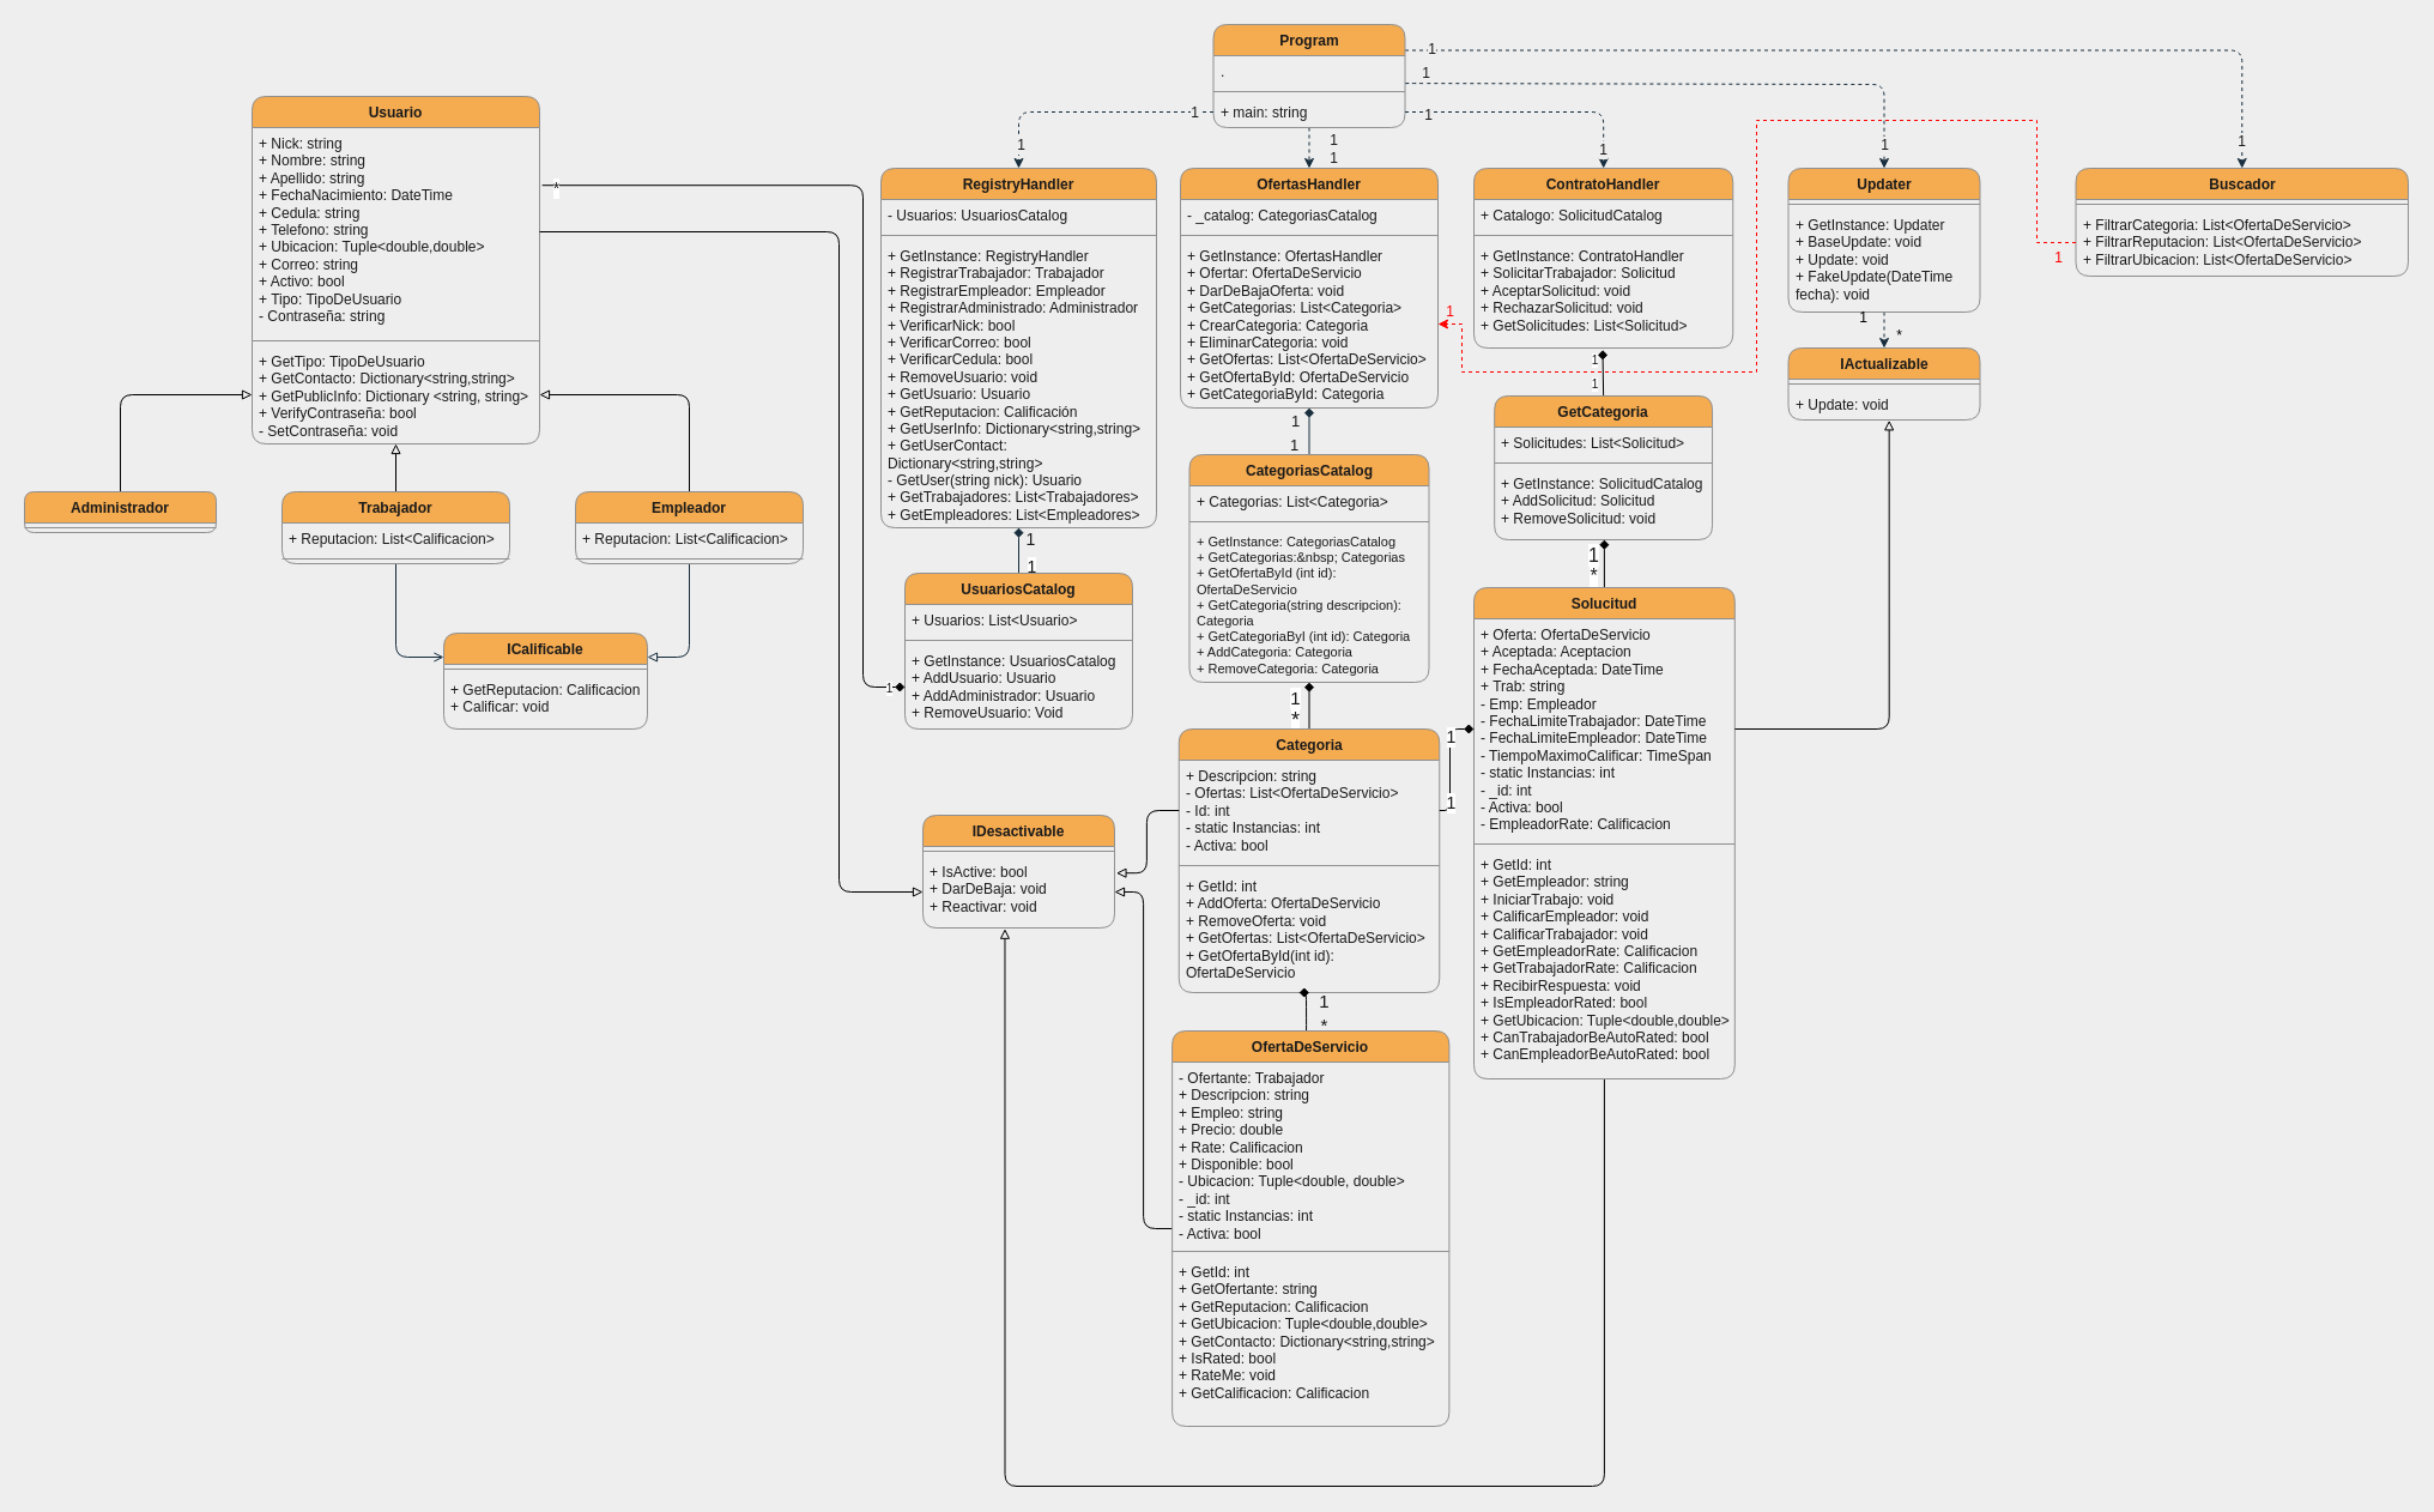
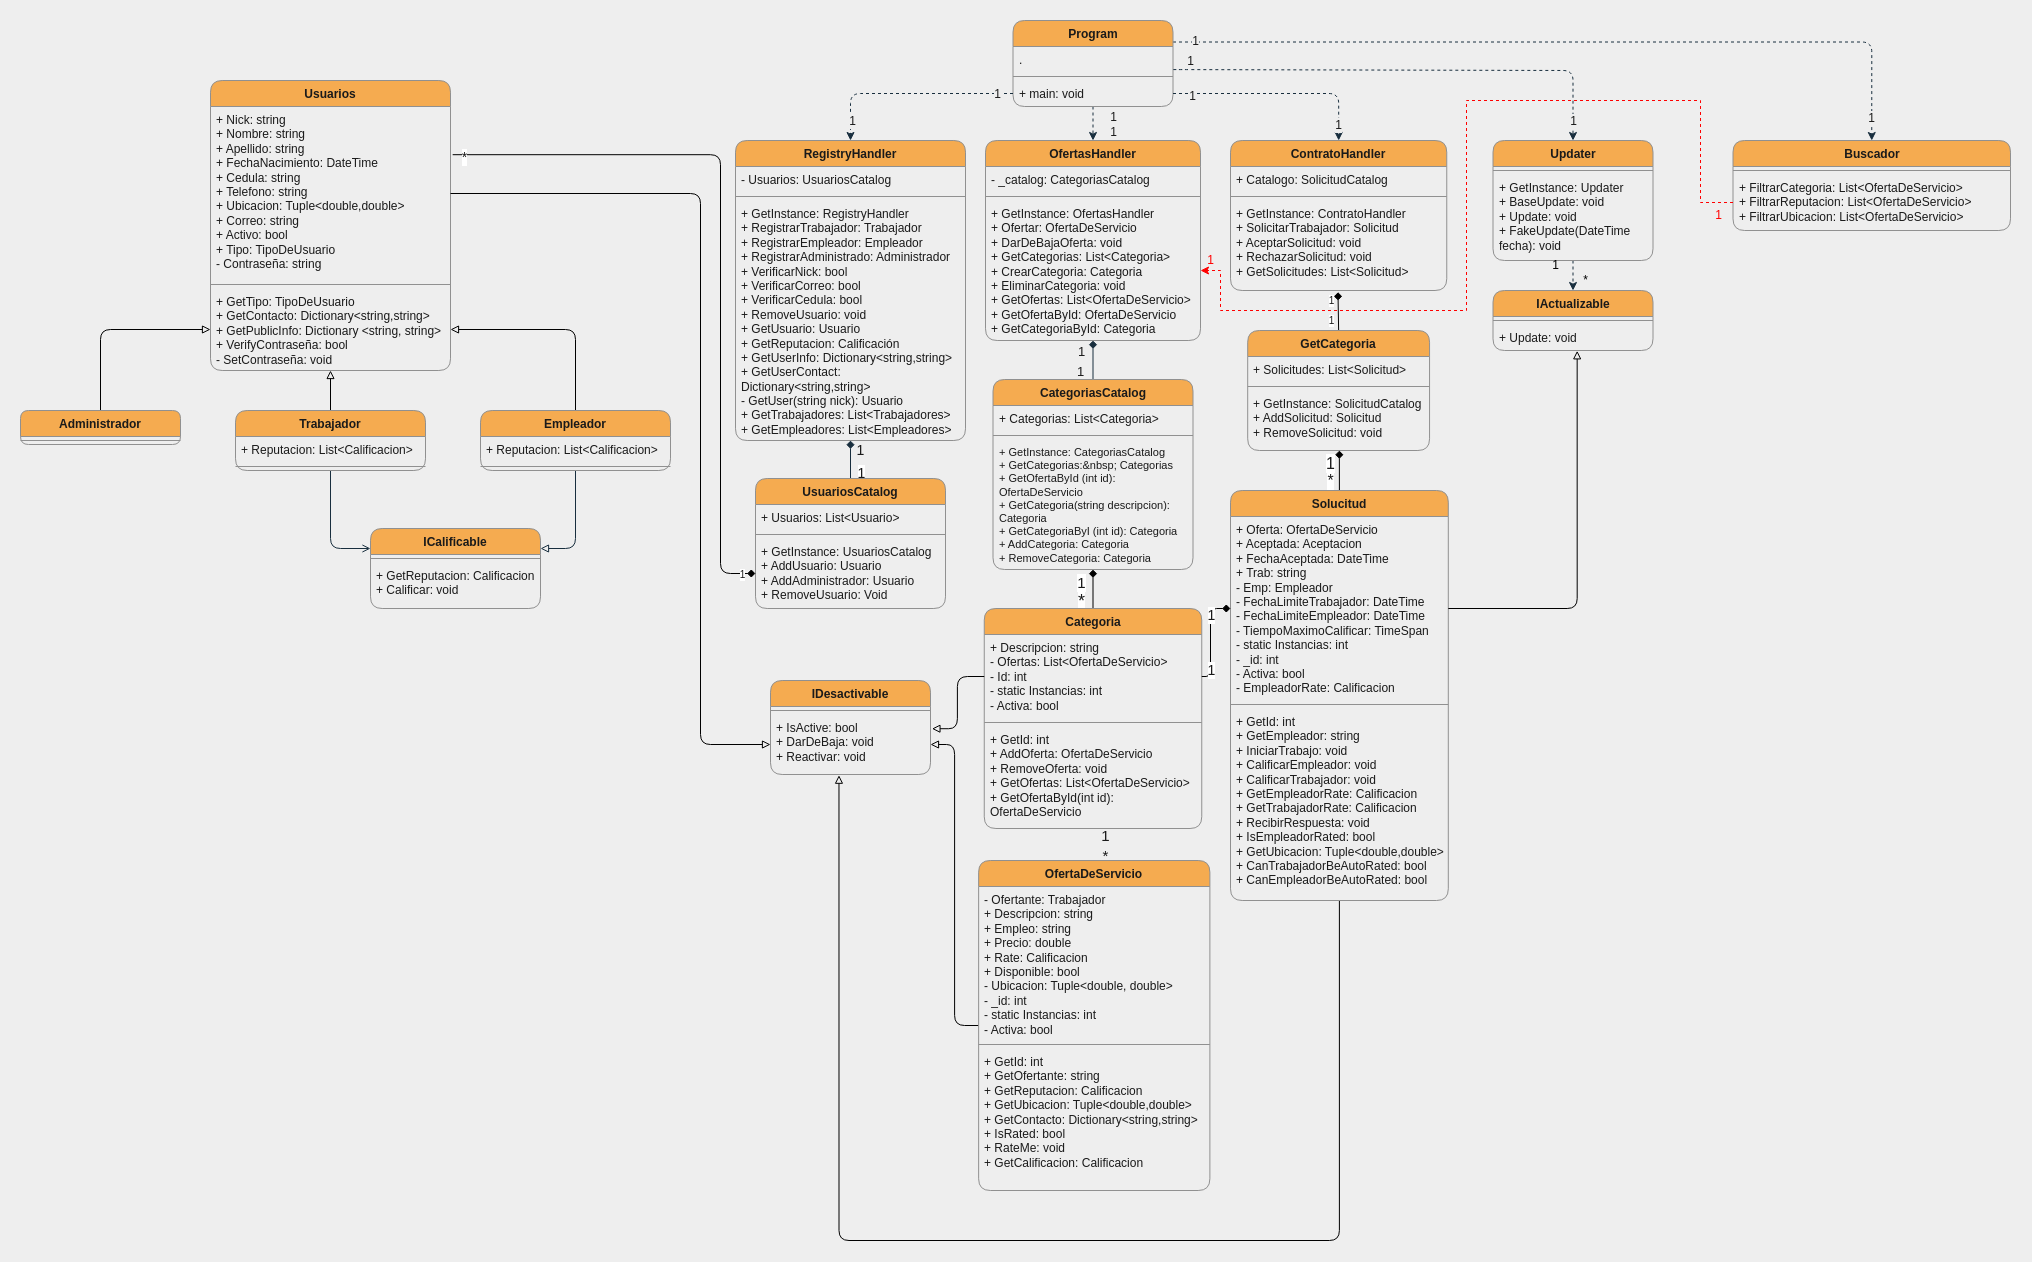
- <mxCell id="2" value="Usuario" style="swimlane;fontStyle=1;align=center;verticalAlign=top;childLayout=stackLayout;horizontal=1;startSize=26;horizontalStack=0;resizeParent=1;resizeParentMax=0;resizeLast=0;collapsible=1;marginBottom=0;fillColor=#F5AB50;strokeColor=#909090;fontColor=#1A1A1A;rounded=1;whiteSpace=wrap;" parent="1" vertex="1"><mxGeometry x="210" y="80" width="240" height="290" as="geometry" /></mxCell>
+ <mxCell id="2" value="Usuarios" style="swimlane;fontStyle=1;align=center;verticalAlign=top;childLayout=stackLayout;horizontal=1;startSize=26;horizontalStack=0;resizeParent=1;resizeParentMax=0;resizeLast=0;collapsible=1;marginBottom=0;fillColor=#F5AB50;strokeColor=#909090;fontColor=#1A1A1A;rounded=1;whiteSpace=wrap;" parent="1" vertex="1"><mxGeometry x="210" y="80" width="240" height="290" as="geometry" /></mxCell>
- <mxCell id="33" value="+ main: string" style="text;strokeColor=none;fillColor=none;align=left;verticalAlign=top;spacingLeft=4;spacingRight=4;overflow=hidden;rotatable=0;points=[[0,0.5],[1,0.5]];portConstraint=eastwest;fontColor=#1A1A1A;rounded=1;whiteSpace=wrap;" parent="30" vertex="1"><mxGeometry y="60" width="160" height="26" as="geometry" /></mxCell>
+ <mxCell id="33" value="+ main: void" style="text;strokeColor=none;fillColor=none;align=left;verticalAlign=top;spacingLeft=4;spacingRight=4;overflow=hidden;rotatable=0;points=[[0,0.5],[1,0.5]];portConstraint=eastwest;fontColor=#1A1A1A;rounded=1;whiteSpace=wrap;" parent="30" vertex="1"><mxGeometry y="60" width="160" height="26" as="geometry" /></mxCell>
- <mxCell id="55" value="" style="edgeStyle=orthogonalEdgeStyle;rounded=1;orthogonalLoop=1;jettySize=auto;html=1;exitX=0.484;exitY=0;exitDx=0;exitDy=0;entryX=0.5;entryY=1;entryDx=0;entryDy=0;strokeColor=#000000;fontSize=14;fontColor=#1A1A1A;startArrow=none;startFill=0;endArrow=diamond;endFill=1;exitPerimeter=0;" parent="1" source="56" target="50" edge="1"><mxGeometry x="0.162" y="-10" relative="1" as="geometry"><Array as="points"><mxPoint x="1090" y="850" /><mxPoint x="1090" y="828" /></Array><mxPoint as="offset" /></mxGeometry></mxCell>
